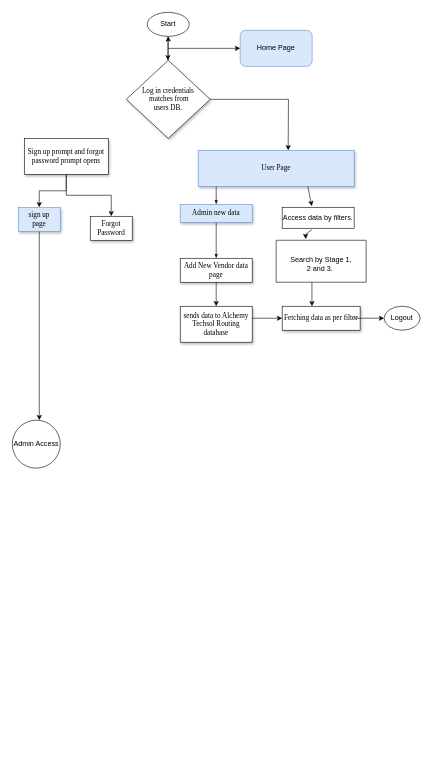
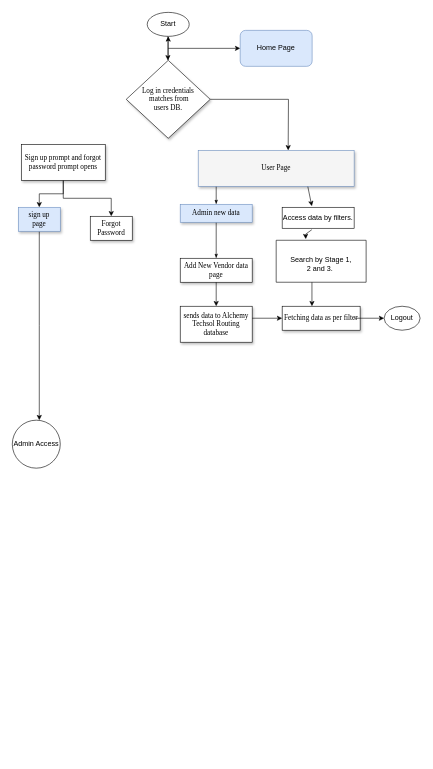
- <mxCell id="9" value="&lt;font style=&quot;font-size: 12px;&quot;&gt;Sign up prompt and forgot password prompt opens&lt;/font&gt;" style="whiteSpace=wrap;html=1;rounded=0;shadow=1;labelBackgroundColor=none;strokeWidth=1;fontFamily=Verdana;fontSize=8;align=center;" parent="1" vertex="1"><mxGeometry x="40" y="230" width="140" height="60" as="geometry" /></mxCell>
+ <mxCell id="9" value="&lt;font style=&quot;font-size: 12px;&quot;&gt;Sign up prompt and forgot password prompt opens&lt;/font&gt;" style="whiteSpace=wrap;html=1;rounded=0;shadow=1;labelBackgroundColor=none;strokeWidth=1;fontFamily=Verdana;fontSize=8;align=center;" parent="1" vertex="1"><mxGeometry x="35" y="240" width="140" height="60" as="geometry" /></mxCell>
- <mxCell id="43" value="&lt;span style=&quot;font-size: 12px;&quot;&gt;User Page&lt;/span&gt;" style="whiteSpace=wrap;html=1;rounded=0;shadow=1;labelBackgroundColor=none;strokeWidth=1;fontFamily=Verdana;fontSize=8;align=center;fillColor=#dae8fc;strokeColor=#6c8ebf;" vertex="1" parent="1"><mxGeometry x="330" y="250" width="260" height="60" as="geometry" /></mxCell>
+ <mxCell id="43" value="&lt;span style=&quot;font-size: 12px;&quot;&gt;User Page&lt;/span&gt;" style="whiteSpace=wrap;html=1;rounded=0;shadow=1;labelBackgroundColor=none;strokeWidth=1;fontFamily=Verdana;fontSize=8;align=center;fillColor=#f5f5f5;strokeColor=#6c8ebf;" vertex="1" parent="1"><mxGeometry x="330" y="250" width="260" height="60" as="geometry" /></mxCell>
